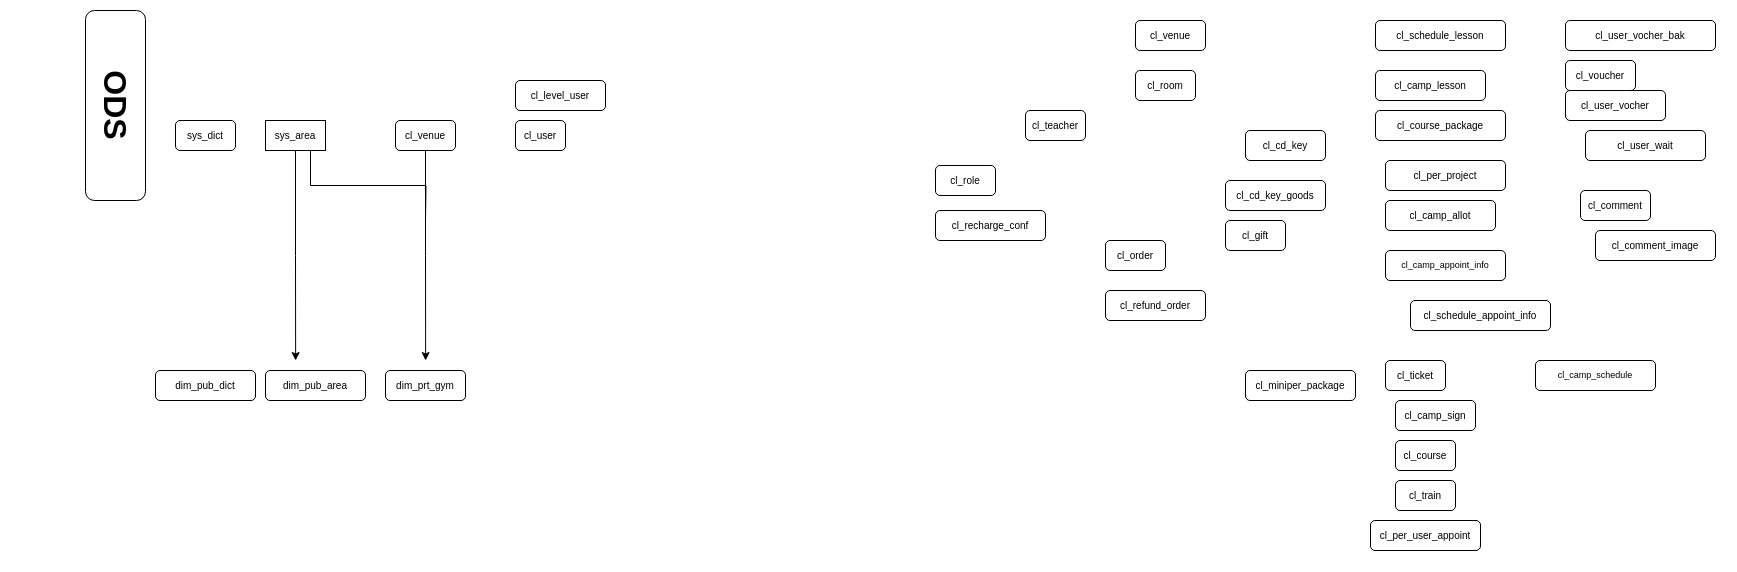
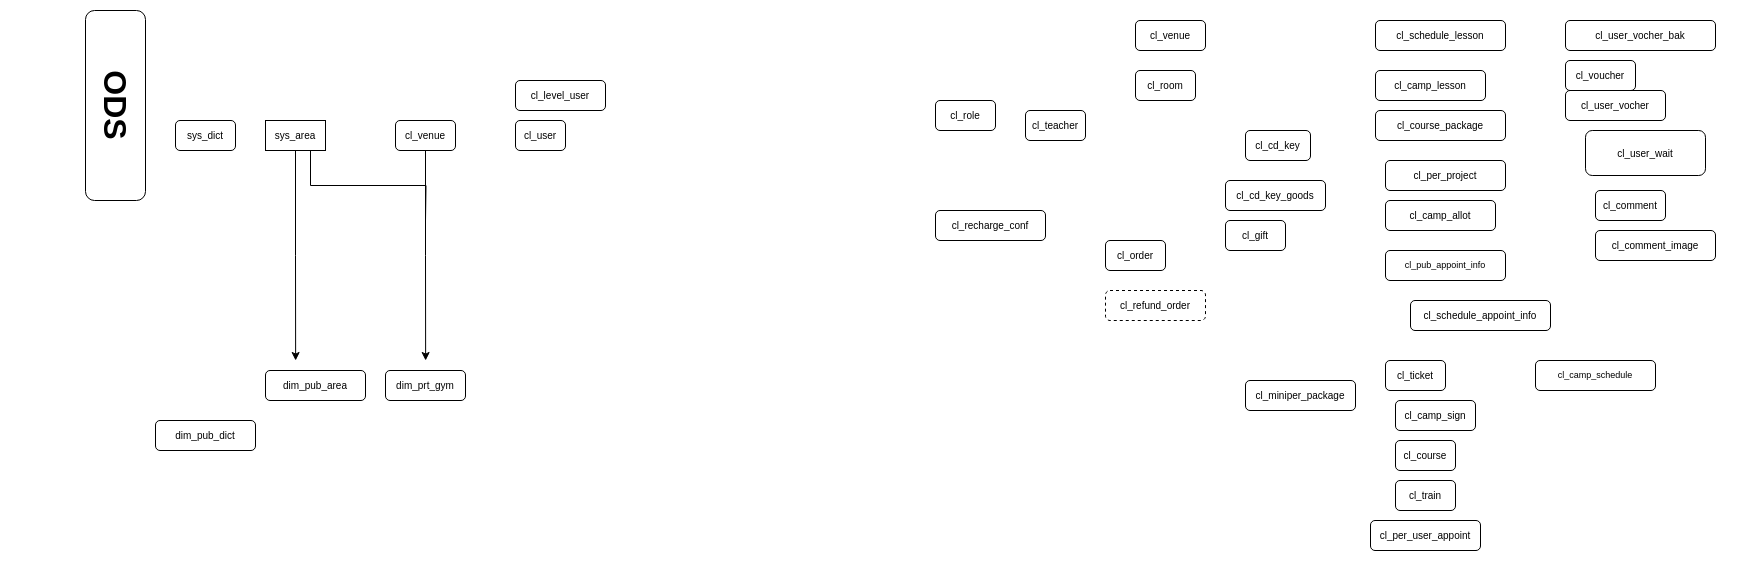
- <mxCell id="14" value="cl_cd_key" style="rounded=1;whiteSpace=wrap;html=1;strokeWidth=1;fontSize=10;" parent="1" vertex="1"><mxGeometry x="1245" y="130" width="80" height="30" as="geometry" /></mxCell>
+ <mxCell id="14" value="cl_cd_key" style="rounded=1;whiteSpace=wrap;html=1;strokeWidth=1;fontSize=10;" parent="1" vertex="1"><mxGeometry x="1245" y="130" width="65" height="30" as="geometry" /></mxCell>
- <mxCell id="11" value="cl_user_wait" style="rounded=1;whiteSpace=wrap;html=1;strokeWidth=1;fontSize=10;" parent="1" vertex="1"><mxGeometry x="1585" y="130" width="120" height="30" as="geometry" /></mxCell>
+ <mxCell id="11" value="cl_user_wait" style="rounded=1;whiteSpace=wrap;html=1;strokeWidth=1;fontSize=10;" parent="1" vertex="1"><mxGeometry x="1585" y="130" width="120" height="45" as="geometry" /></mxCell>
- <mxCell id="16" value="cl_role" style="rounded=1;whiteSpace=wrap;html=1;strokeWidth=1;fontSize=10;" parent="1" vertex="1"><mxGeometry x="935" y="165" width="60" height="30" as="geometry" /></mxCell>
+ <mxCell id="16" value="cl_role" style="rounded=1;whiteSpace=wrap;html=1;strokeWidth=1;fontSize=10;" parent="1" vertex="1"><mxGeometry x="935" y="100" width="60" height="30" as="geometry" /></mxCell>
- <mxCell id="6" value="cl_comment" style="rounded=1;whiteSpace=wrap;html=1;strokeWidth=1;fontSize=10;" parent="1" vertex="1"><mxGeometry x="1580" y="190" width="70" height="30" as="geometry" /></mxCell>
+ <mxCell id="6" value="cl_comment" style="rounded=1;whiteSpace=wrap;html=1;strokeWidth=1;fontSize=10;" parent="1" vertex="1"><mxGeometry x="1595" y="190" width="70" height="30" as="geometry" /></mxCell>
- <mxCell id="18" value="&lt;font style=&quot;font-size: 9px&quot;&gt;cl_camp_appoint_info&lt;/font&gt;" style="rounded=1;whiteSpace=wrap;html=1;strokeWidth=1;fontSize=6;" parent="1" vertex="1"><mxGeometry x="1385" y="250" width="120" height="30" as="geometry" /></mxCell>
+ <mxCell id="18" value="&lt;font style=&quot;font-size: 9px&quot;&gt;cl_pub_appoint_info&lt;/font&gt;" style="rounded=1;whiteSpace=wrap;html=1;strokeWidth=1;fontSize=6;" parent="1" vertex="1"><mxGeometry x="1385" y="250" width="120" height="30" as="geometry" /></mxCell>
- <mxCell id="25" value="cl_refund_order" style="rounded=1;whiteSpace=wrap;html=1;strokeWidth=1;fontSize=10;" parent="1" vertex="1"><mxGeometry x="1105" y="290" width="100" height="30" as="geometry" /></mxCell>
+ <mxCell id="25" value="cl_refund_order" style="rounded=1;whiteSpace=wrap;html=1;strokeWidth=1;fontSize=10;dashed=1;" parent="1" vertex="1"><mxGeometry x="1105" y="290" width="100" height="30" as="geometry" /></mxCell>
- <mxCell id="43" value="dim_pub_dict" style="rounded=1;whiteSpace=wrap;html=1;strokeWidth=1;fontSize=10;" vertex="1" parent="1"><mxGeometry x="155" y="370" width="100" height="30" as="geometry" /></mxCell>
+ <mxCell id="43" value="dim_pub_dict" style="rounded=1;whiteSpace=wrap;html=1;strokeWidth=1;fontSize=10;" vertex="1" parent="1"><mxGeometry x="155" y="420" width="100" height="30" as="geometry" /></mxCell>
- <mxCell id="42" value="cl_miniper_package" style="rounded=1;whiteSpace=wrap;html=1;strokeWidth=1;fontSize=10;" parent="1" vertex="1"><mxGeometry x="1245" y="370" width="110" height="30" as="geometry" /></mxCell>
+ <mxCell id="42" value="cl_miniper_package" style="rounded=1;whiteSpace=wrap;html=1;strokeWidth=1;fontSize=10;" parent="1" vertex="1"><mxGeometry x="1245" y="380" width="110" height="30" as="geometry" /></mxCell>
